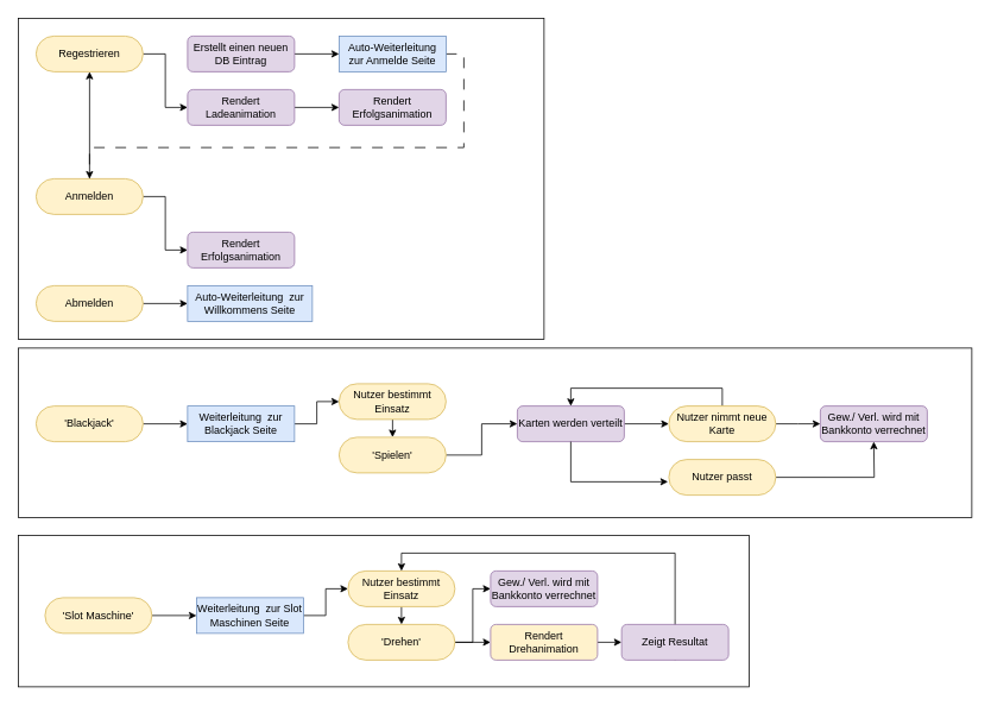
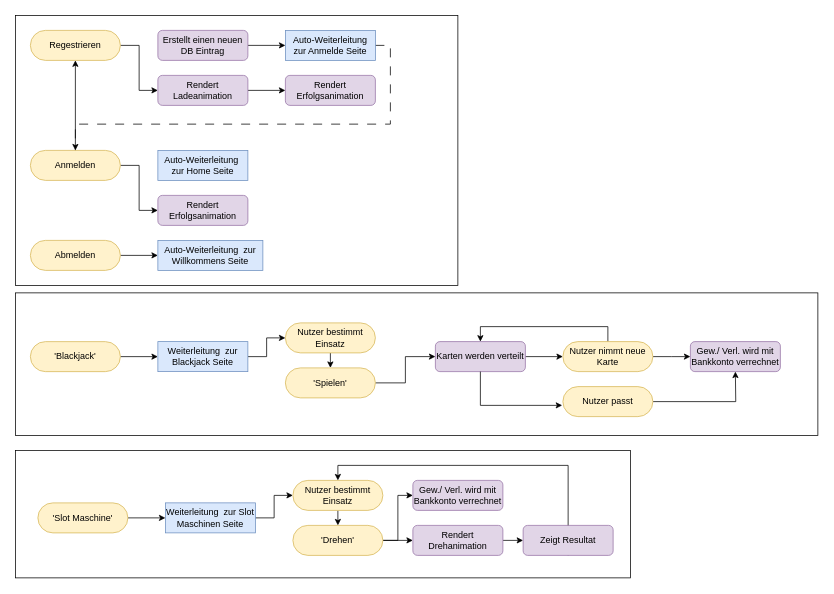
+ <mxCell id="14" value="Auto-Weiterleitung&amp;nbsp; zur Home Seite" style="rounded=1;whiteSpace=wrap;html=1;fontSize=12;glass=0;strokeWidth=1;shadow=0;arcSize=0;fillColor=#dae8fc;strokeColor=#6c8ebf;" vertex="1" parent="1"><mxGeometry x="210" y="200" width="120" height="40" as="geometry" /></mxCell>
- <mxCell id="46" value="Rendert Drehanimation" style="rounded=1;whiteSpace=wrap;html=1;fontSize=12;glass=0;strokeWidth=1;shadow=0;fillColor=#fff2cc;strokeColor=#9673a6;" vertex="1" parent="1"><mxGeometry x="550" y="700" width="120" height="40" as="geometry" /></mxCell>
+ <mxCell id="46" value="Rendert Drehanimation" style="rounded=1;whiteSpace=wrap;html=1;fontSize=12;glass=0;strokeWidth=1;shadow=0;fillColor=#e1d5e7;strokeColor=#9673a6;" vertex="1" parent="1"><mxGeometry x="550" y="700" width="120" height="40" as="geometry" /></mxCell>
